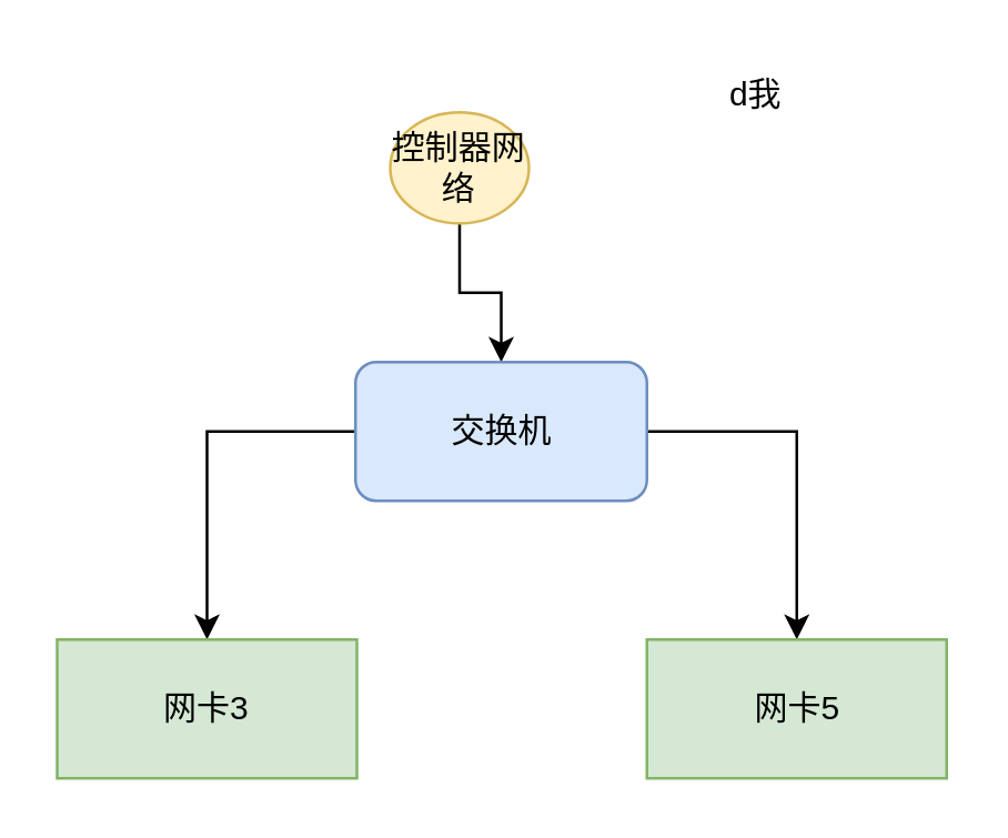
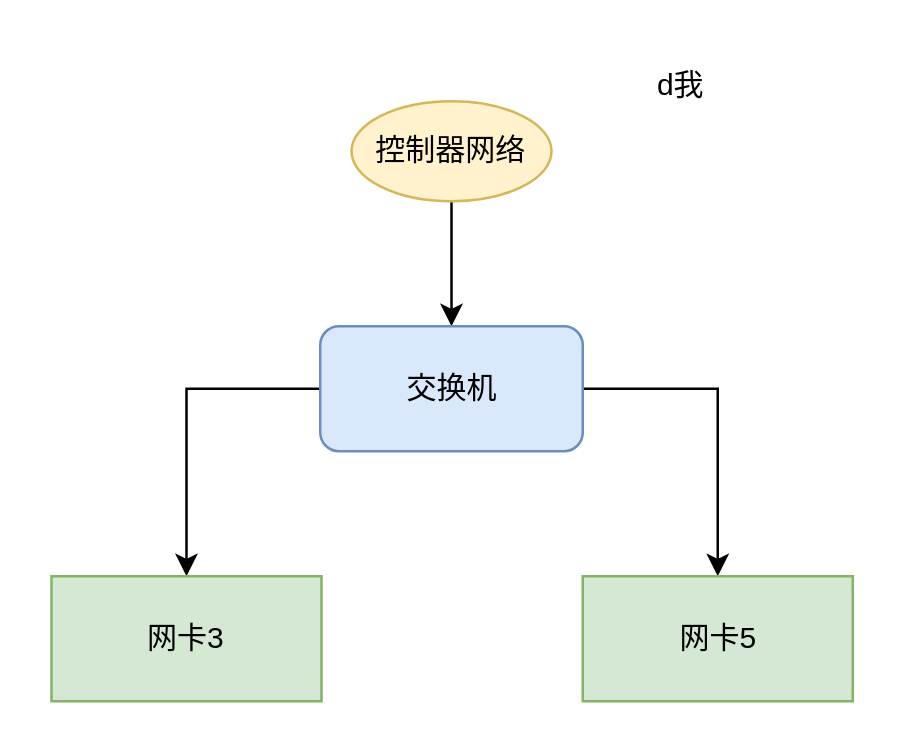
- <mxCell id="3" value="控制器网络" style="ellipse;whiteSpace=wrap;html=1;fillColor=#fff2cc;strokeColor=#d6b656;" vertex="1" parent="1"><mxGeometry x="140" y="40" width="50" height="40" as="geometry" /></mxCell>
+ <mxCell id="3" value="控制器网络" style="ellipse;whiteSpace=wrap;html=1;fillColor=#fff2cc;strokeColor=#d6b656;" vertex="1" parent="1"><mxGeometry x="140" y="40" width="80" height="40" as="geometry" /></mxCell>
